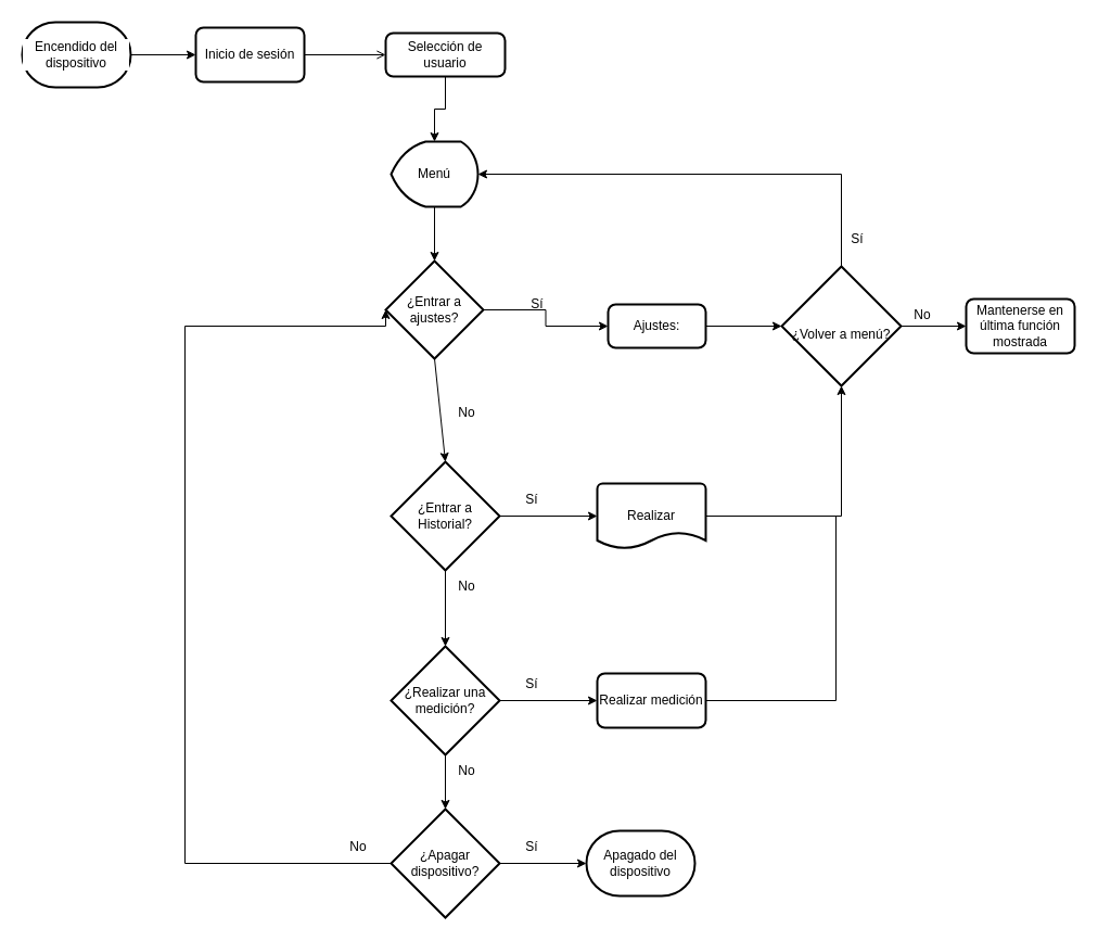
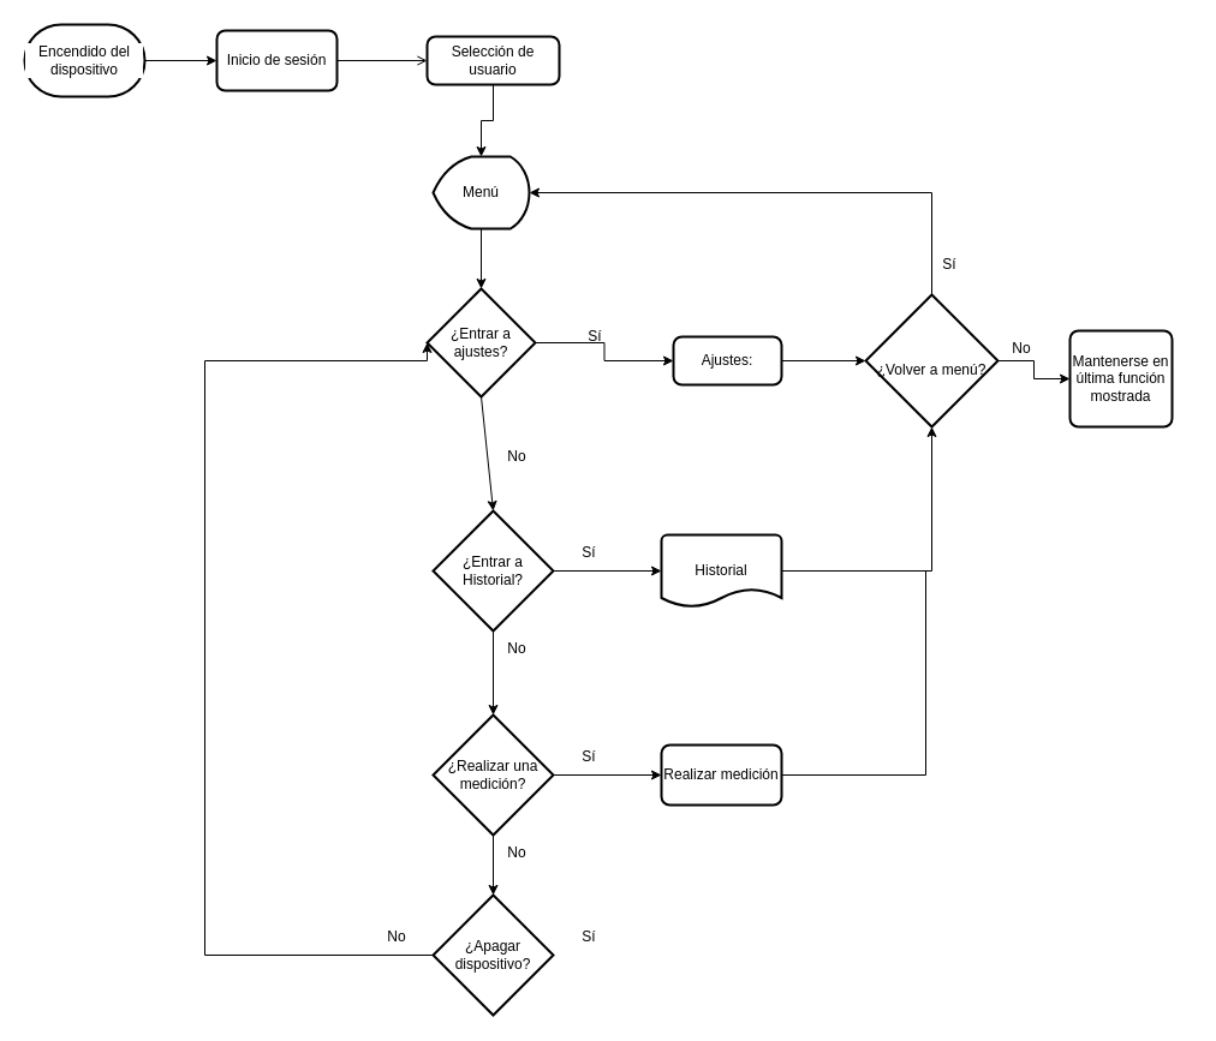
- <mxCell id="38" value="Mantenerse en última función mostrada" style="rounded=1;whiteSpace=wrap;html=1;absoluteArcSize=1;arcSize=14;strokeWidth=2;fillColor=default;strokeColor=default;fontColor=default;" parent="1" vertex="1"><mxGeometry x="890" y="275" width="100" height="50" as="geometry" /></mxCell>
+ <mxCell id="38" value="Mantenerse en última función mostrada" style="rounded=1;whiteSpace=wrap;html=1;absoluteArcSize=1;arcSize=14;strokeWidth=2;fillColor=default;strokeColor=default;fontColor=default;" parent="1" vertex="1"><mxGeometry x="890" y="275" width="85" height="80" as="geometry" /></mxCell>
- <mxCell id="22" value="Realizar" style="strokeWidth=2;html=1;shape=mxgraph.flowchart.document2;whiteSpace=wrap;size=0.25;fillColor=default;strokeColor=default;fontColor=default;" parent="1" vertex="1"><mxGeometry x="550" y="445" width="100" height="60" as="geometry" /></mxCell>
+ <mxCell id="22" value="Historial" style="strokeWidth=2;html=1;shape=mxgraph.flowchart.document2;whiteSpace=wrap;size=0.25;fillColor=default;strokeColor=default;fontColor=default;" parent="1" vertex="1"><mxGeometry x="550" y="445" width="100" height="60" as="geometry" /></mxCell>
- <mxCell id="14" style="edgeStyle=orthogonalEdgeStyle;rounded=0;orthogonalLoop=1;jettySize=auto;html=1;exitX=1;exitY=0.5;exitDx=0;exitDy=0;exitPerimeter=0;entryX=0;entryY=0.5;entryDx=0;entryDy=0;entryPerimeter=0;labelBackgroundColor=default;fontColor=default;strokeColor=default;" edge="1" parent="1" source="15" target="19"><mxGeometry relative="1" as="geometry" /></mxCell>
- <mxCell id="19" value="Apagado del dispositivo" style="strokeWidth=2;html=1;shape=mxgraph.flowchart.terminator;whiteSpace=wrap;fillColor=default;strokeColor=default;fontColor=default;" parent="1" vertex="1"><mxGeometry x="540" y="765" width="100" height="60" as="geometry" /></mxCell>
